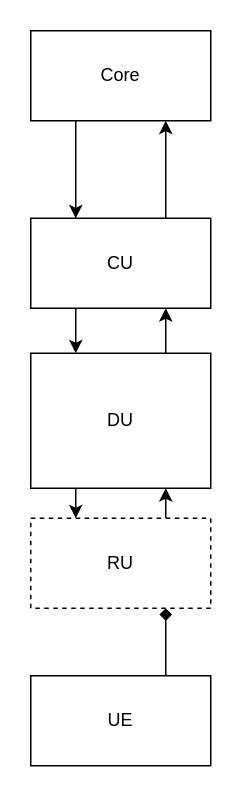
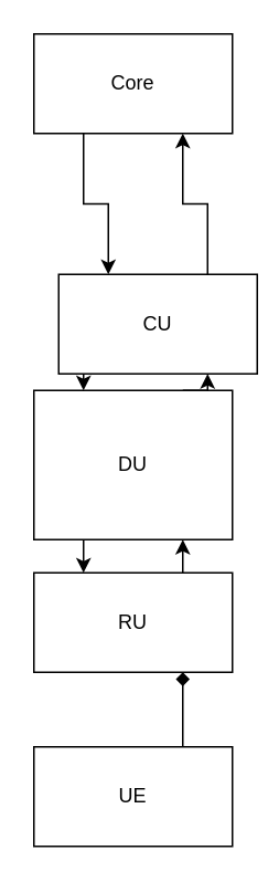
- <mxCell id="4" value="CU" style="rounded=0;whiteSpace=wrap;html=1;" vertex="1" parent="1"><mxGeometry x="20" y="145" width="120" height="60" as="geometry" /></mxCell>
+ <mxCell id="4" value="CU" style="rounded=0;whiteSpace=wrap;html=1;" vertex="1" parent="1"><mxGeometry x="35" y="165" width="120" height="60" as="geometry" /></mxCell>
- <mxCell id="11" value="RU" style="rounded=0;whiteSpace=wrap;html=1;dashed=1;" vertex="1" parent="1"><mxGeometry x="20" y="345" width="120" height="60" as="geometry" /></mxCell>
+ <mxCell id="11" value="RU" style="rounded=0;whiteSpace=wrap;html=1;" vertex="1" parent="1"><mxGeometry x="20" y="345" width="120" height="60" as="geometry" /></mxCell>
